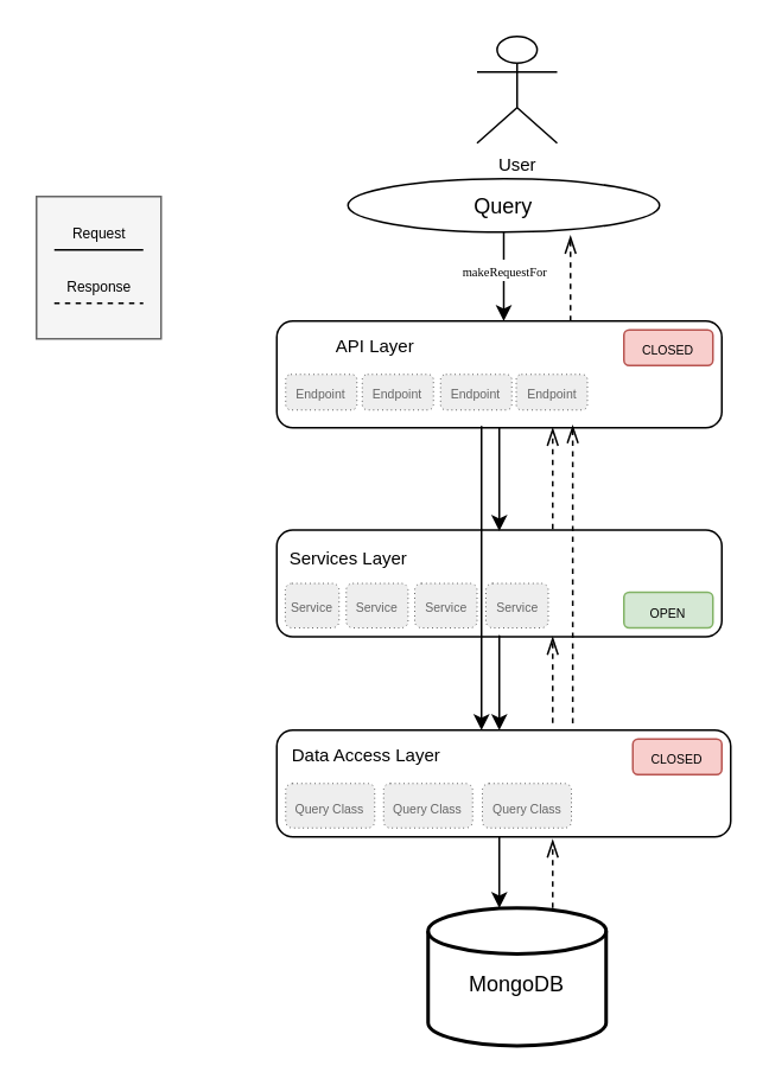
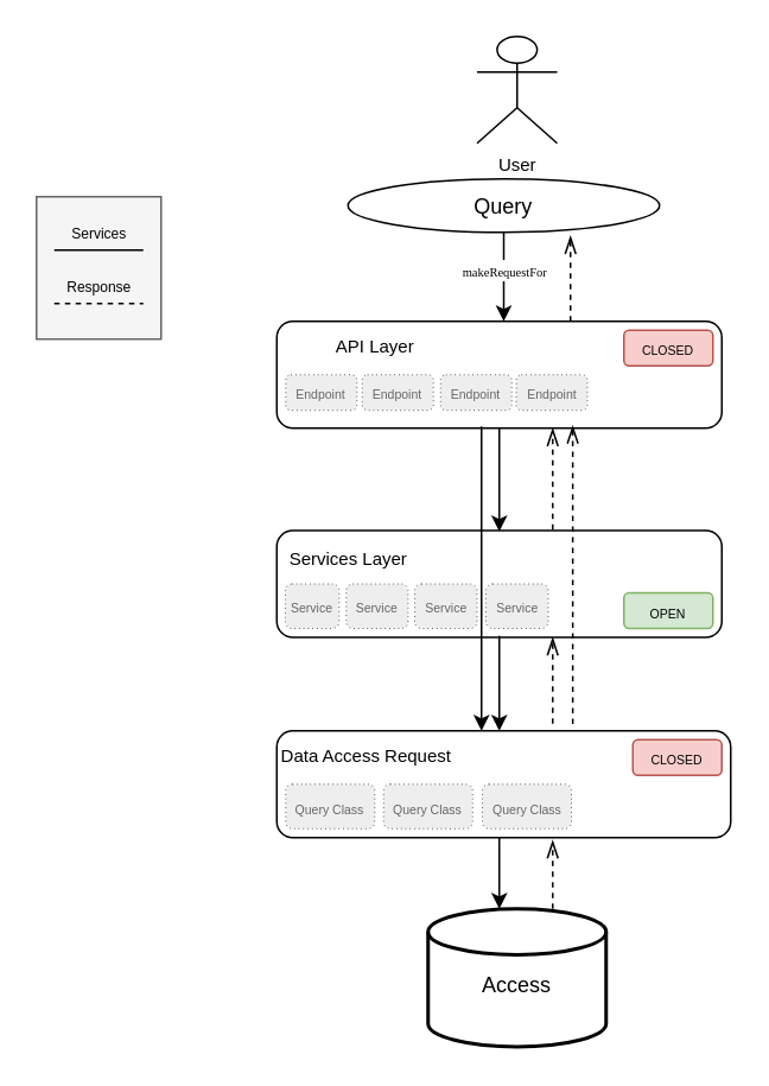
- <mxCell id="24" value="&lt;font style=&quot;font-size: 8px&quot;&gt;Request&lt;/font&gt;" style="text;html=1;resizable=0;autosize=1;align=center;verticalAlign=middle;points=[];fillColor=none;strokeColor=none;rounded=0;fontSize=10;" vertex="1" parent="1"><mxGeometry x="30" y="120" width="50" height="20" as="geometry" /></mxCell>
+ <mxCell id="24" value="&lt;font style=&quot;font-size: 8px&quot;&gt;Services&lt;/font&gt;" style="text;html=1;resizable=0;autosize=1;align=center;verticalAlign=middle;points=[];fillColor=none;strokeColor=none;rounded=0;fontSize=10;" vertex="1" parent="1"><mxGeometry x="30" y="120" width="50" height="20" as="geometry" /></mxCell>
- <mxCell id="15" value="&lt;font style=&quot;font-size: 10px ; line-height: 100%&quot;&gt;Data Access Layer&lt;/font&gt;" style="text;html=1;resizable=0;autosize=1;align=center;verticalAlign=middle;points=[];fillColor=none;strokeColor=none;rounded=0;fontSize=20;" vertex="1" parent="1"><mxGeometry x="155" y="405" width="100" height="30" as="geometry" /></mxCell>
+ <mxCell id="15" value="&lt;font style=&quot;font-size: 10px ; line-height: 100%&quot;&gt;Data Access Request&lt;/font&gt;" style="text;html=1;resizable=0;autosize=1;align=center;verticalAlign=middle;points=[];fillColor=none;strokeColor=none;rounded=0;fontSize=20;" vertex="1" parent="1"><mxGeometry x="155" y="405" width="100" height="30" as="geometry" /></mxCell>
- <mxCell id="3" value="&lt;font style=&quot;font-size: 12px&quot;&gt;MongoDB&lt;/font&gt;" style="strokeWidth=2;html=1;shape=mxgraph.flowchart.database;whiteSpace=wrap;fontSize=20;" vertex="1" parent="1"><mxGeometry x="240" y="510" width="100" height="77.5" as="geometry" /></mxCell>
+ <mxCell id="3" value="&lt;font style=&quot;font-size: 12px&quot;&gt;Access&lt;/font&gt;" style="strokeWidth=2;html=1;shape=mxgraph.flowchart.database;whiteSpace=wrap;fontSize=20;" vertex="1" parent="1"><mxGeometry x="240" y="510" width="100" height="77.5" as="geometry" /></mxCell>
